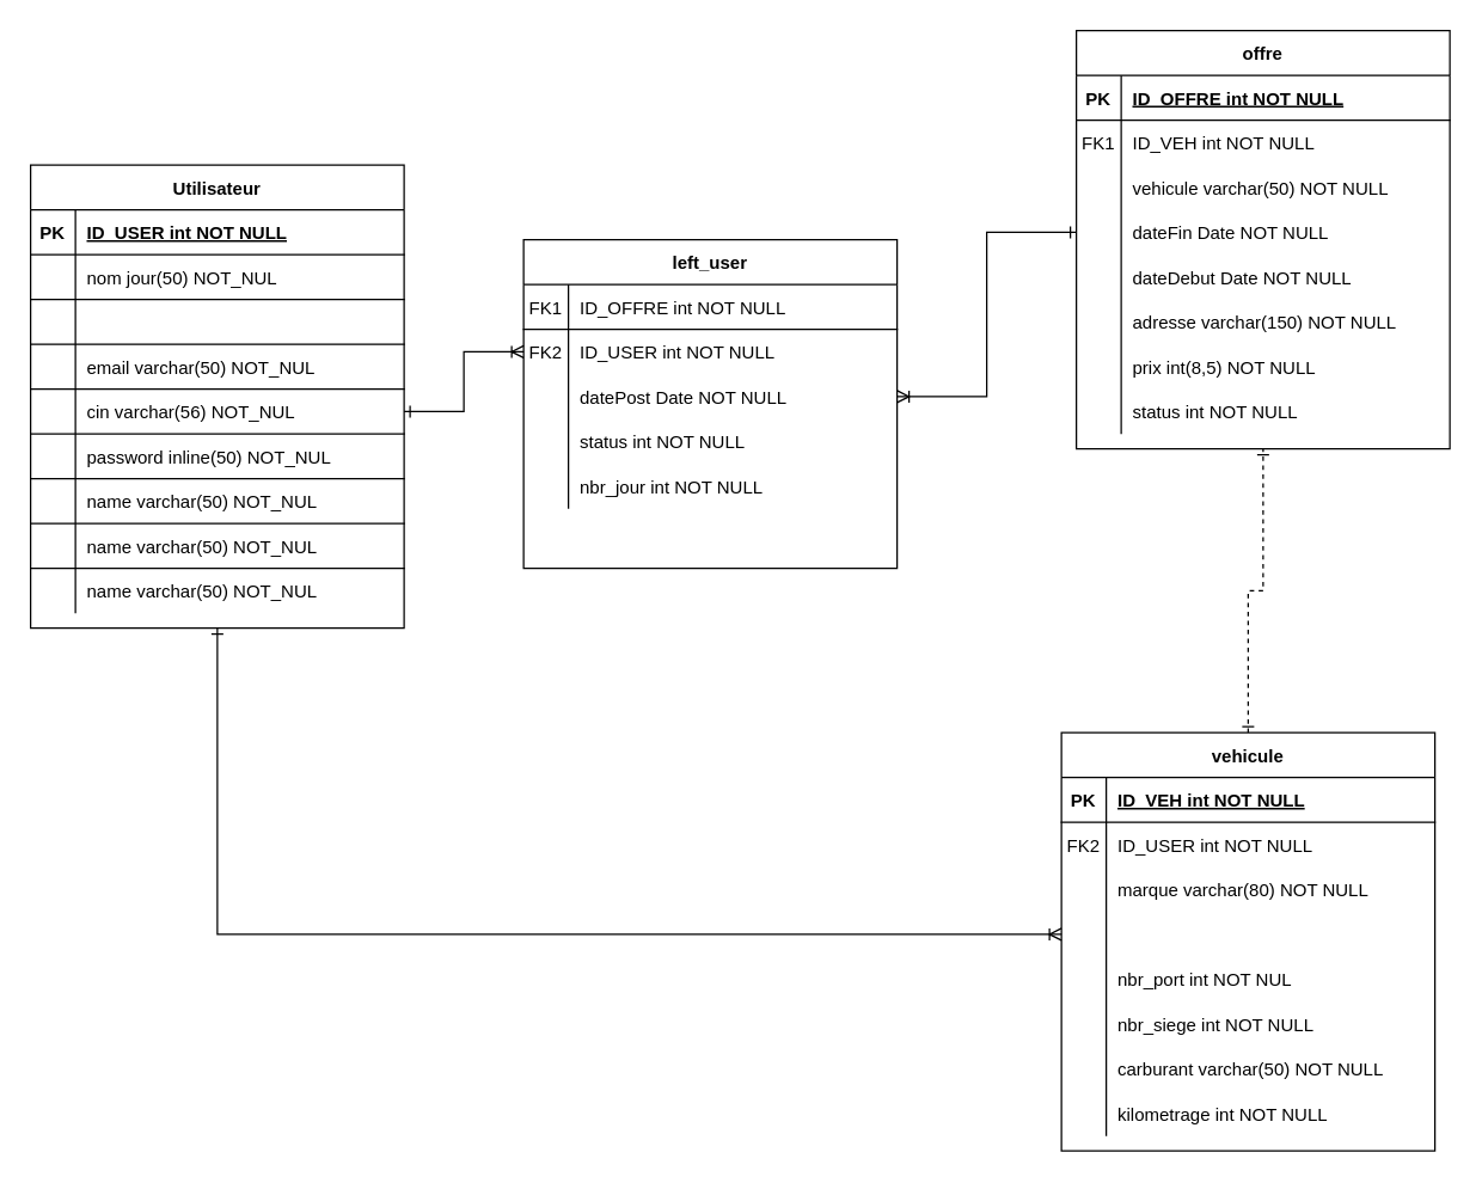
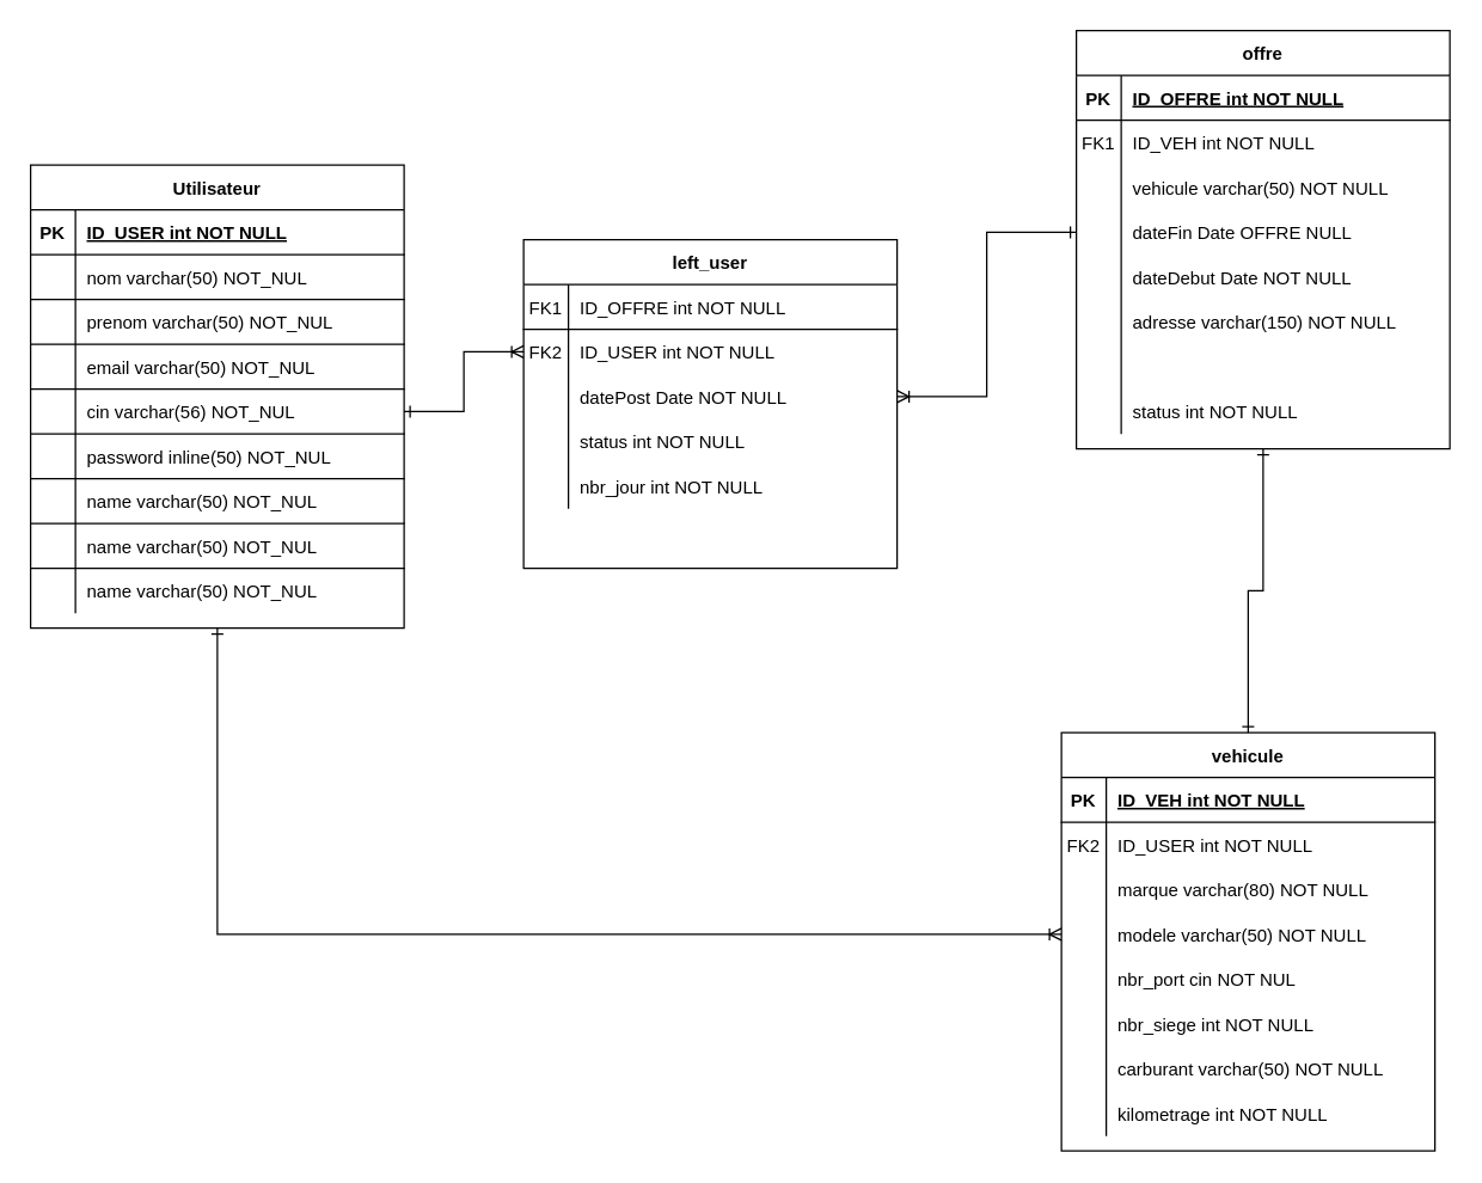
- <mxCell id="14" value="dateFin Date NOT NULL" style="shape=partialRectangle;overflow=hidden;connectable=0;fillColor=none;top=0;left=0;bottom=0;right=0;align=left;spacingLeft=6;" vertex="1" parent="12"><mxGeometry x="30" width="220" height="30" as="geometry" /></mxCell>
+ <mxCell id="14" value="dateFin Date OFFRE NULL" style="shape=partialRectangle;overflow=hidden;connectable=0;fillColor=none;top=0;left=0;bottom=0;right=0;align=left;spacingLeft=6;" vertex="1" parent="12"><mxGeometry x="30" width="220" height="30" as="geometry" /></mxCell>
- <mxCell id="52" value="nom jour(50) NOT_NUL" style="shape=partialRectangle;overflow=hidden;connectable=0;fillColor=none;top=0;left=0;bottom=0;right=0;align=left;spacingLeft=6;fontStyle=0;" vertex="1" parent="50"><mxGeometry x="30" width="220" height="30" as="geometry" /></mxCell>
+ <mxCell id="52" value="nom varchar(50) NOT_NUL" style="shape=partialRectangle;overflow=hidden;connectable=0;fillColor=none;top=0;left=0;bottom=0;right=0;align=left;spacingLeft=6;fontStyle=0;" vertex="1" parent="50"><mxGeometry x="30" width="220" height="30" as="geometry" /></mxCell>
+ <mxCell id="55" value="prenom varchar(50) NOT_NUL" style="shape=partialRectangle;overflow=hidden;connectable=0;fillColor=none;top=0;left=0;bottom=0;right=0;align=left;spacingLeft=6;fontStyle=0;" vertex="1" parent="53"><mxGeometry x="30" width="220" height="30" as="geometry" /></mxCell>
- <mxCell id="23" value="prix int(8,5) NOT NULL" style="shape=partialRectangle;overflow=hidden;connectable=0;fillColor=none;top=0;left=0;bottom=0;right=0;align=left;spacingLeft=6;" vertex="1" parent="21"><mxGeometry x="30" width="220" height="30" as="geometry" /></mxCell>
- <mxCell id="76" style="edgeStyle=orthogonalEdgeStyle;rounded=0;orthogonalLoop=1;jettySize=auto;html=1;endArrow=ERone;endFill=0;startArrow=ERone;startFill=0;dashed=1;" edge="1" parent="1" source="77" target="2"><mxGeometry relative="1" as="geometry" /></mxCell>
+ <mxCell id="76" style="edgeStyle=orthogonalEdgeStyle;rounded=0;orthogonalLoop=1;jettySize=auto;html=1;endArrow=ERone;endFill=0;startArrow=ERone;startFill=0;" edge="1" parent="1" source="77" target="2"><mxGeometry relative="1" as="geometry" /></mxCell>
+ <mxCell id="89" value="modele varchar(50) NOT NULL" style="shape=partialRectangle;overflow=hidden;connectable=0;fillColor=none;top=0;left=0;bottom=0;right=0;align=left;spacingLeft=6;" vertex="1" parent="87"><mxGeometry x="30" width="220" height="30" as="geometry" /></mxCell>
- <mxCell id="92" value="nbr_port int NOT NUL" style="shape=partialRectangle;overflow=hidden;connectable=0;fillColor=none;top=0;left=0;bottom=0;right=0;align=left;spacingLeft=6;" vertex="1" parent="90"><mxGeometry x="30" width="220" height="30" as="geometry" /></mxCell>
+ <mxCell id="92" value="nbr_port cin NOT NUL" style="shape=partialRectangle;overflow=hidden;connectable=0;fillColor=none;top=0;left=0;bottom=0;right=0;align=left;spacingLeft=6;" vertex="1" parent="90"><mxGeometry x="30" width="220" height="30" as="geometry" /></mxCell>
